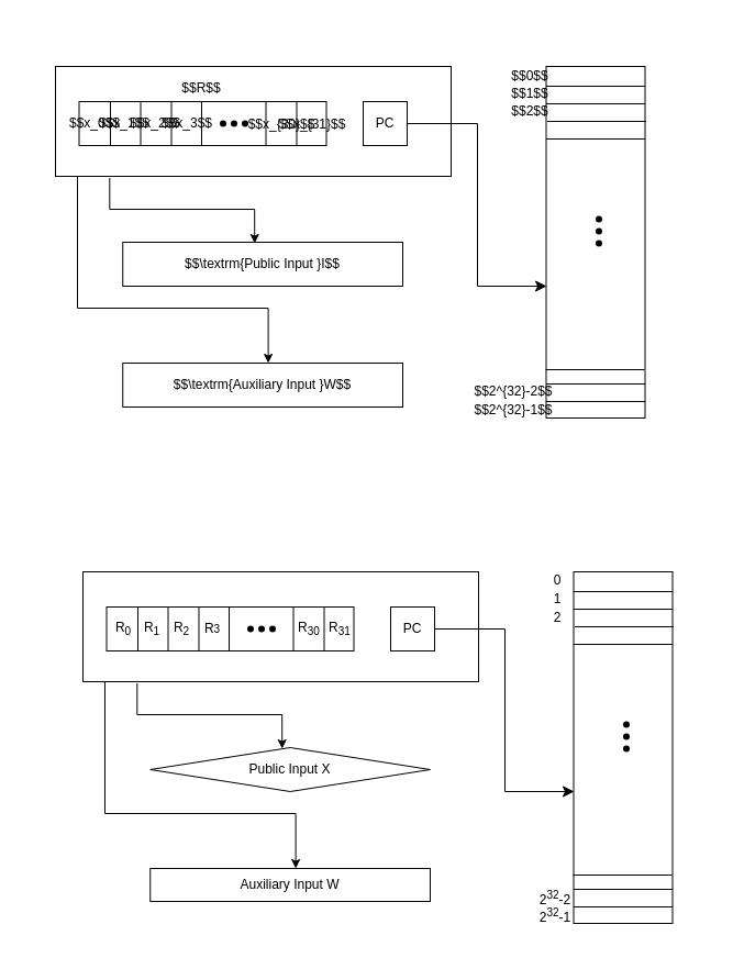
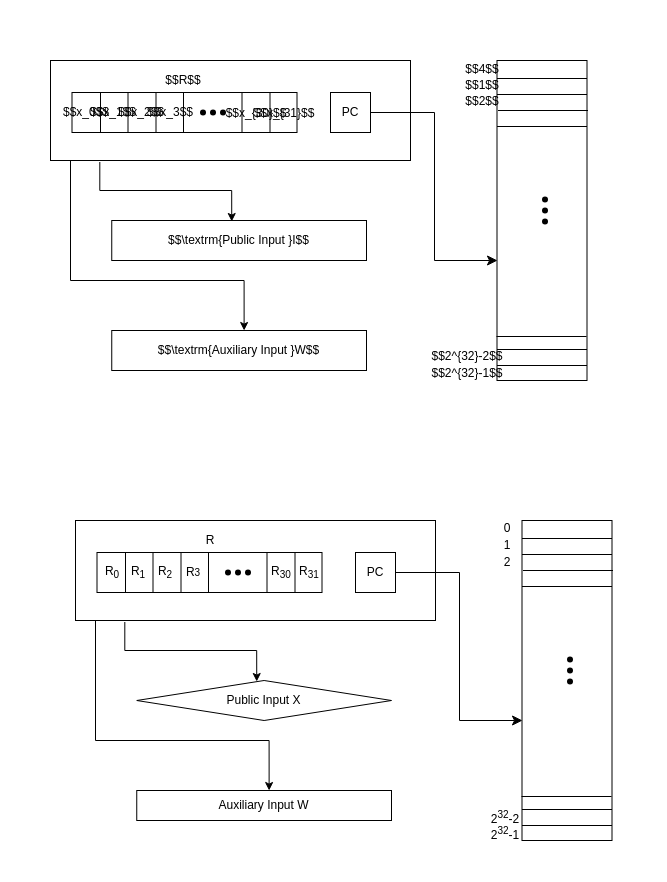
- <mxCell id="86" value="$$0$$" style="text;html=1;align=center;verticalAlign=middle;whiteSpace=wrap;rounded=0;" vertex="1" parent="1"><mxGeometry x="452" y="54" width="60" height="30" as="geometry" /></mxCell>
+ <mxCell id="86" value="$$4$$" style="text;html=1;align=center;verticalAlign=middle;whiteSpace=wrap;rounded=0;" vertex="1" parent="1"><mxGeometry x="452" y="54" width="60" height="30" as="geometry" /></mxCell>
+ <mxCell id="7" value="R" style="text;html=1;strokeColor=none;fillColor=none;align=center;verticalAlign=middle;whiteSpace=wrap;rounded=0;" vertex="1" parent="2"><mxGeometry x="135.25" y="50" width="60" height="20" as="geometry" /></mxCell>
